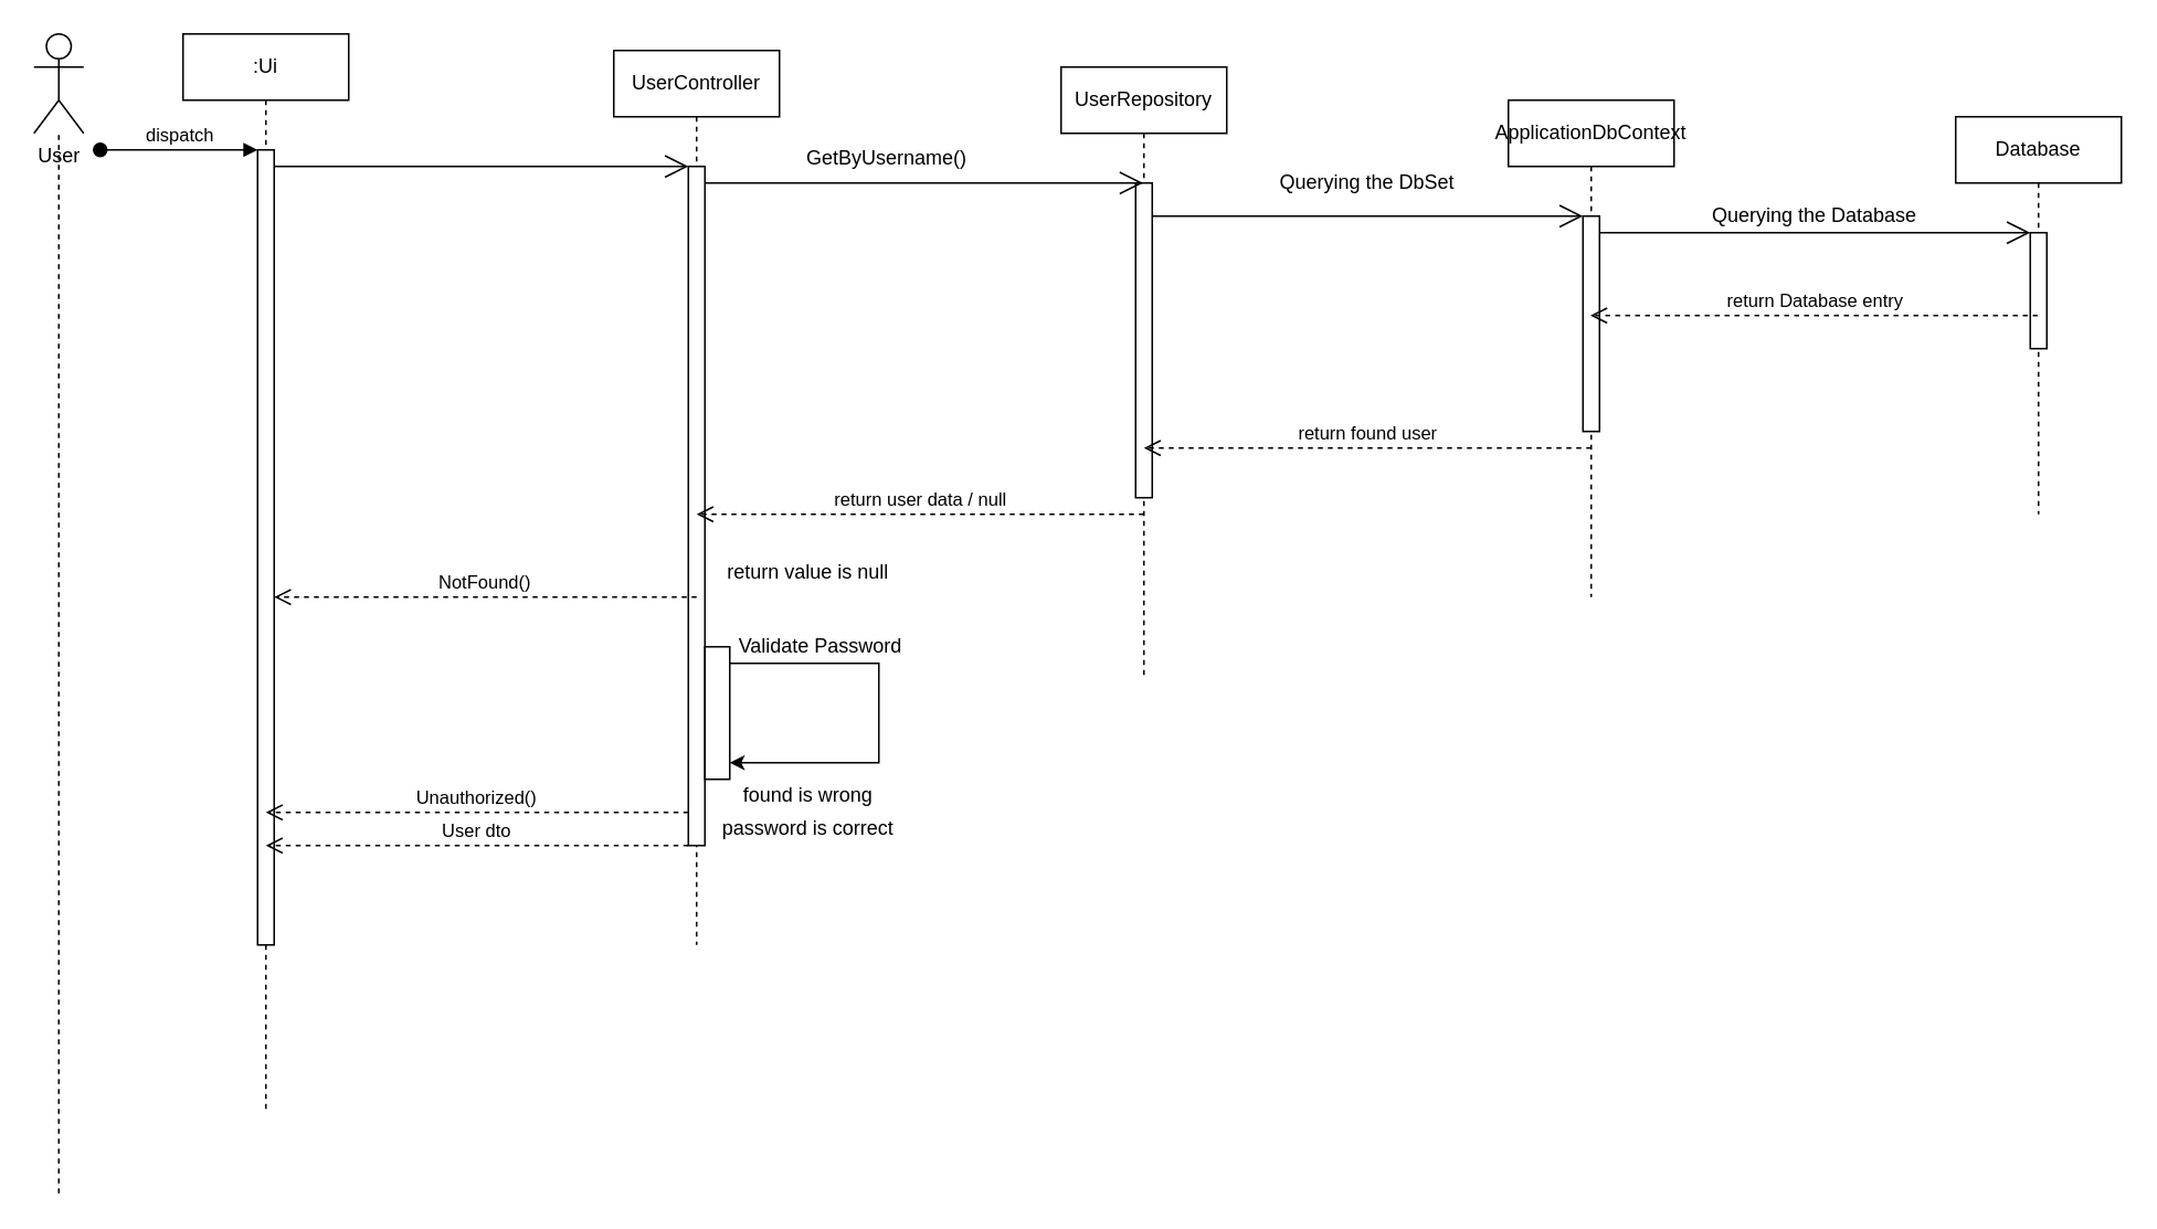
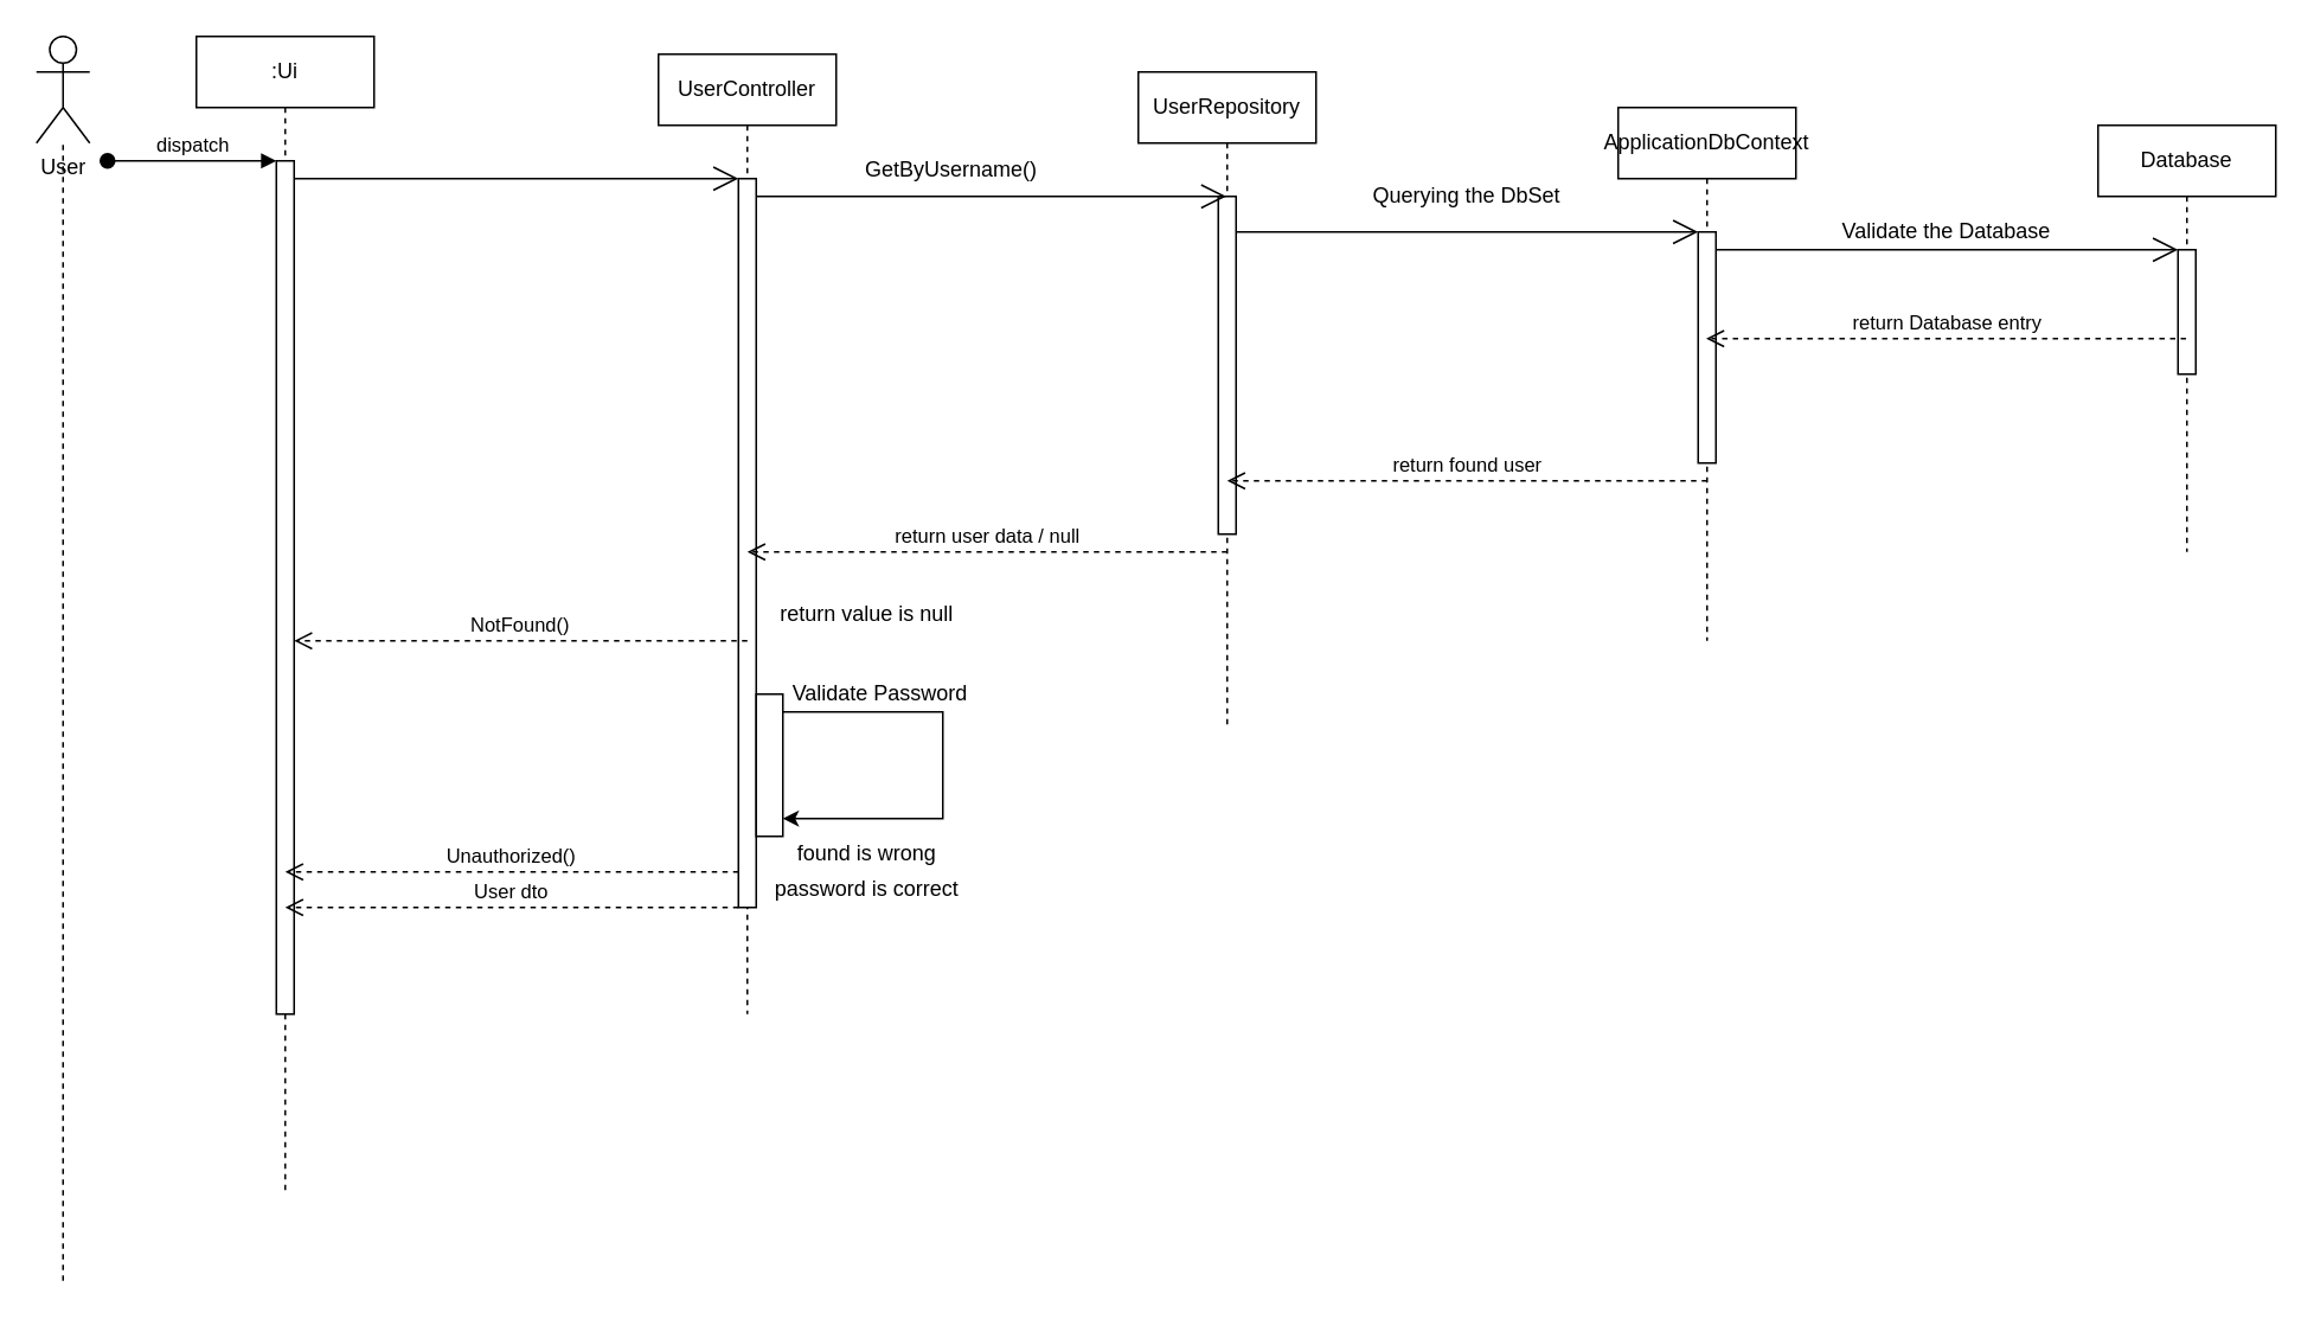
- <mxCell id="23" value="Querying the Database" style="text;html=1;align=center;verticalAlign=middle;whiteSpace=wrap;rounded=0;" vertex="1" parent="1"><mxGeometry x="1030" y="120" width="130" height="20" as="geometry" /></mxCell>
+ <mxCell id="23" value="Validate the Database" style="text;html=1;align=center;verticalAlign=middle;whiteSpace=wrap;rounded=0;" vertex="1" parent="1"><mxGeometry x="1030" y="120" width="130" height="20" as="geometry" /></mxCell>
